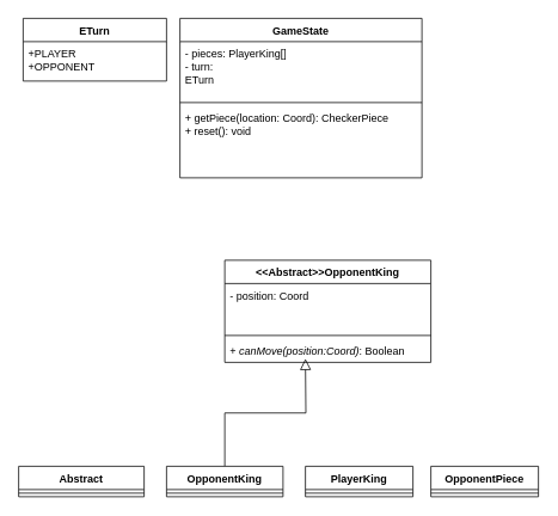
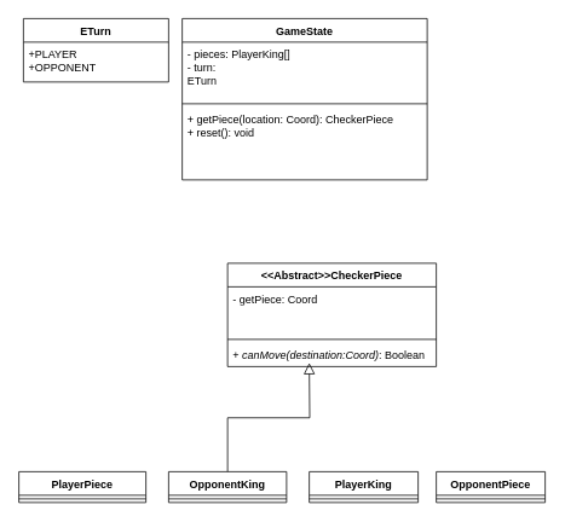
- <mxCell id="2" value="&amp;lt;&amp;lt;Abstract&amp;gt;&amp;gt;OpponentKing" style="swimlane;fontStyle=1;align=center;verticalAlign=top;childLayout=stackLayout;horizontal=1;startSize=26;horizontalStack=0;resizeParent=1;resizeParentMax=0;resizeLast=0;collapsible=1;marginBottom=0;whiteSpace=wrap;html=1;" vertex="1" parent="1"><mxGeometry x="250" y="290" width="230" height="114" as="geometry" /></mxCell>
+ <mxCell id="2" value="&amp;lt;&amp;lt;Abstract&amp;gt;&amp;gt;CheckerPiece" style="swimlane;fontStyle=1;align=center;verticalAlign=top;childLayout=stackLayout;horizontal=1;startSize=26;horizontalStack=0;resizeParent=1;resizeParentMax=0;resizeLast=0;collapsible=1;marginBottom=0;whiteSpace=wrap;html=1;" vertex="1" parent="1"><mxGeometry x="250" y="290" width="230" height="114" as="geometry" /></mxCell>
- <mxCell id="3" value="- position: Coord" style="text;strokeColor=none;fillColor=none;align=left;verticalAlign=top;spacingLeft=4;spacingRight=4;overflow=hidden;rotatable=0;points=[[0,0.5],[1,0.5]];portConstraint=eastwest;whiteSpace=wrap;html=1;" vertex="1" parent="2"><mxGeometry y="26" width="230" height="54" as="geometry" /></mxCell>
+ <mxCell id="3" value="- getPiece: Coord" style="text;strokeColor=none;fillColor=none;align=left;verticalAlign=top;spacingLeft=4;spacingRight=4;overflow=hidden;rotatable=0;points=[[0,0.5],[1,0.5]];portConstraint=eastwest;whiteSpace=wrap;html=1;" vertex="1" parent="2"><mxGeometry y="26" width="230" height="54" as="geometry" /></mxCell>
- <mxCell id="5" value="+ &lt;i&gt;canMove(position:Coord)&lt;/i&gt;: Boolean" style="text;strokeColor=none;fillColor=none;align=left;verticalAlign=top;spacingLeft=4;spacingRight=4;overflow=hidden;rotatable=0;points=[[0,0.5],[1,0.5]];portConstraint=eastwest;whiteSpace=wrap;html=1;" vertex="1" parent="2"><mxGeometry y="88" width="230" height="26" as="geometry" /></mxCell>
+ <mxCell id="5" value="+ &lt;i&gt;canMove(destination:Coord)&lt;/i&gt;: Boolean" style="text;strokeColor=none;fillColor=none;align=left;verticalAlign=top;spacingLeft=4;spacingRight=4;overflow=hidden;rotatable=0;points=[[0,0.5],[1,0.5]];portConstraint=eastwest;whiteSpace=wrap;html=1;" vertex="1" parent="2"><mxGeometry y="88" width="230" height="26" as="geometry" /></mxCell>
- <mxCell id="6" value="&lt;div&gt;Abstract&lt;/div&gt;" style="swimlane;fontStyle=1;align=center;verticalAlign=top;childLayout=stackLayout;horizontal=1;startSize=26;horizontalStack=0;resizeParent=1;resizeParentMax=0;resizeLast=0;collapsible=1;marginBottom=0;whiteSpace=wrap;html=1;" vertex="1" parent="1"><mxGeometry x="20" y="520" width="140" height="34" as="geometry" /></mxCell>
+ <mxCell id="6" value="&lt;div&gt;PlayerPiece&lt;/div&gt;" style="swimlane;fontStyle=1;align=center;verticalAlign=top;childLayout=stackLayout;horizontal=1;startSize=26;horizontalStack=0;resizeParent=1;resizeParentMax=0;resizeLast=0;collapsible=1;marginBottom=0;whiteSpace=wrap;html=1;" vertex="1" parent="1"><mxGeometry x="20" y="520" width="140" height="34" as="geometry" /></mxCell>
